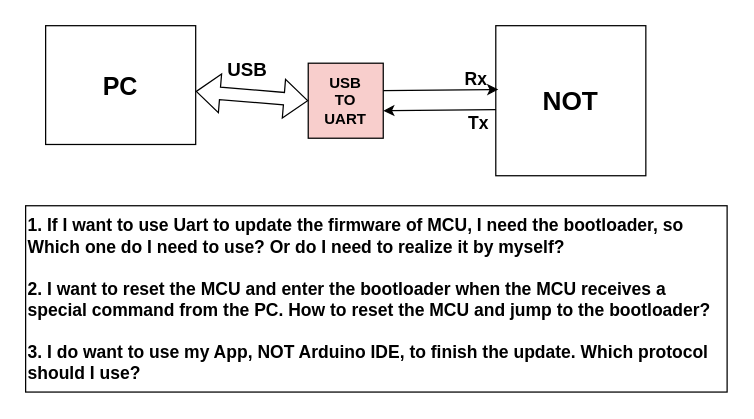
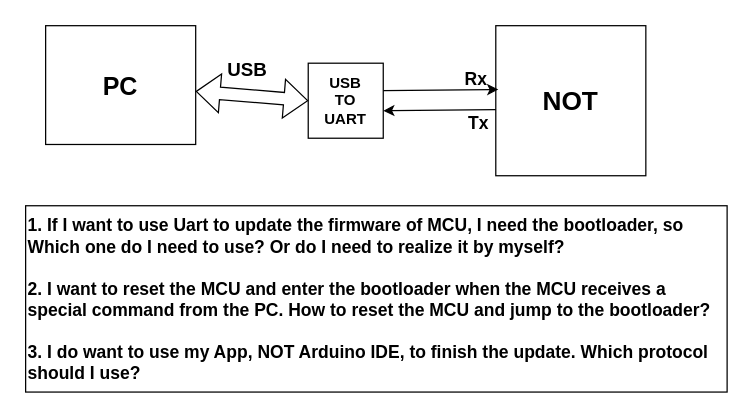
- <mxCell id="3" value="&lt;b&gt;USB &lt;br&gt;TO&lt;br&gt;UART&lt;/b&gt;" style="rounded=0;whiteSpace=wrap;html=1;fillColor=#f8cecc;" vertex="1" parent="1"><mxGeometry x="246" y="50" width="60" height="60" as="geometry" /></mxCell>
+ <mxCell id="3" value="&lt;b&gt;USB &lt;br&gt;TO&lt;br&gt;UART&lt;/b&gt;" style="rounded=0;whiteSpace=wrap;html=1;" vertex="1" parent="1"><mxGeometry x="246" y="50" width="60" height="60" as="geometry" /></mxCell>
